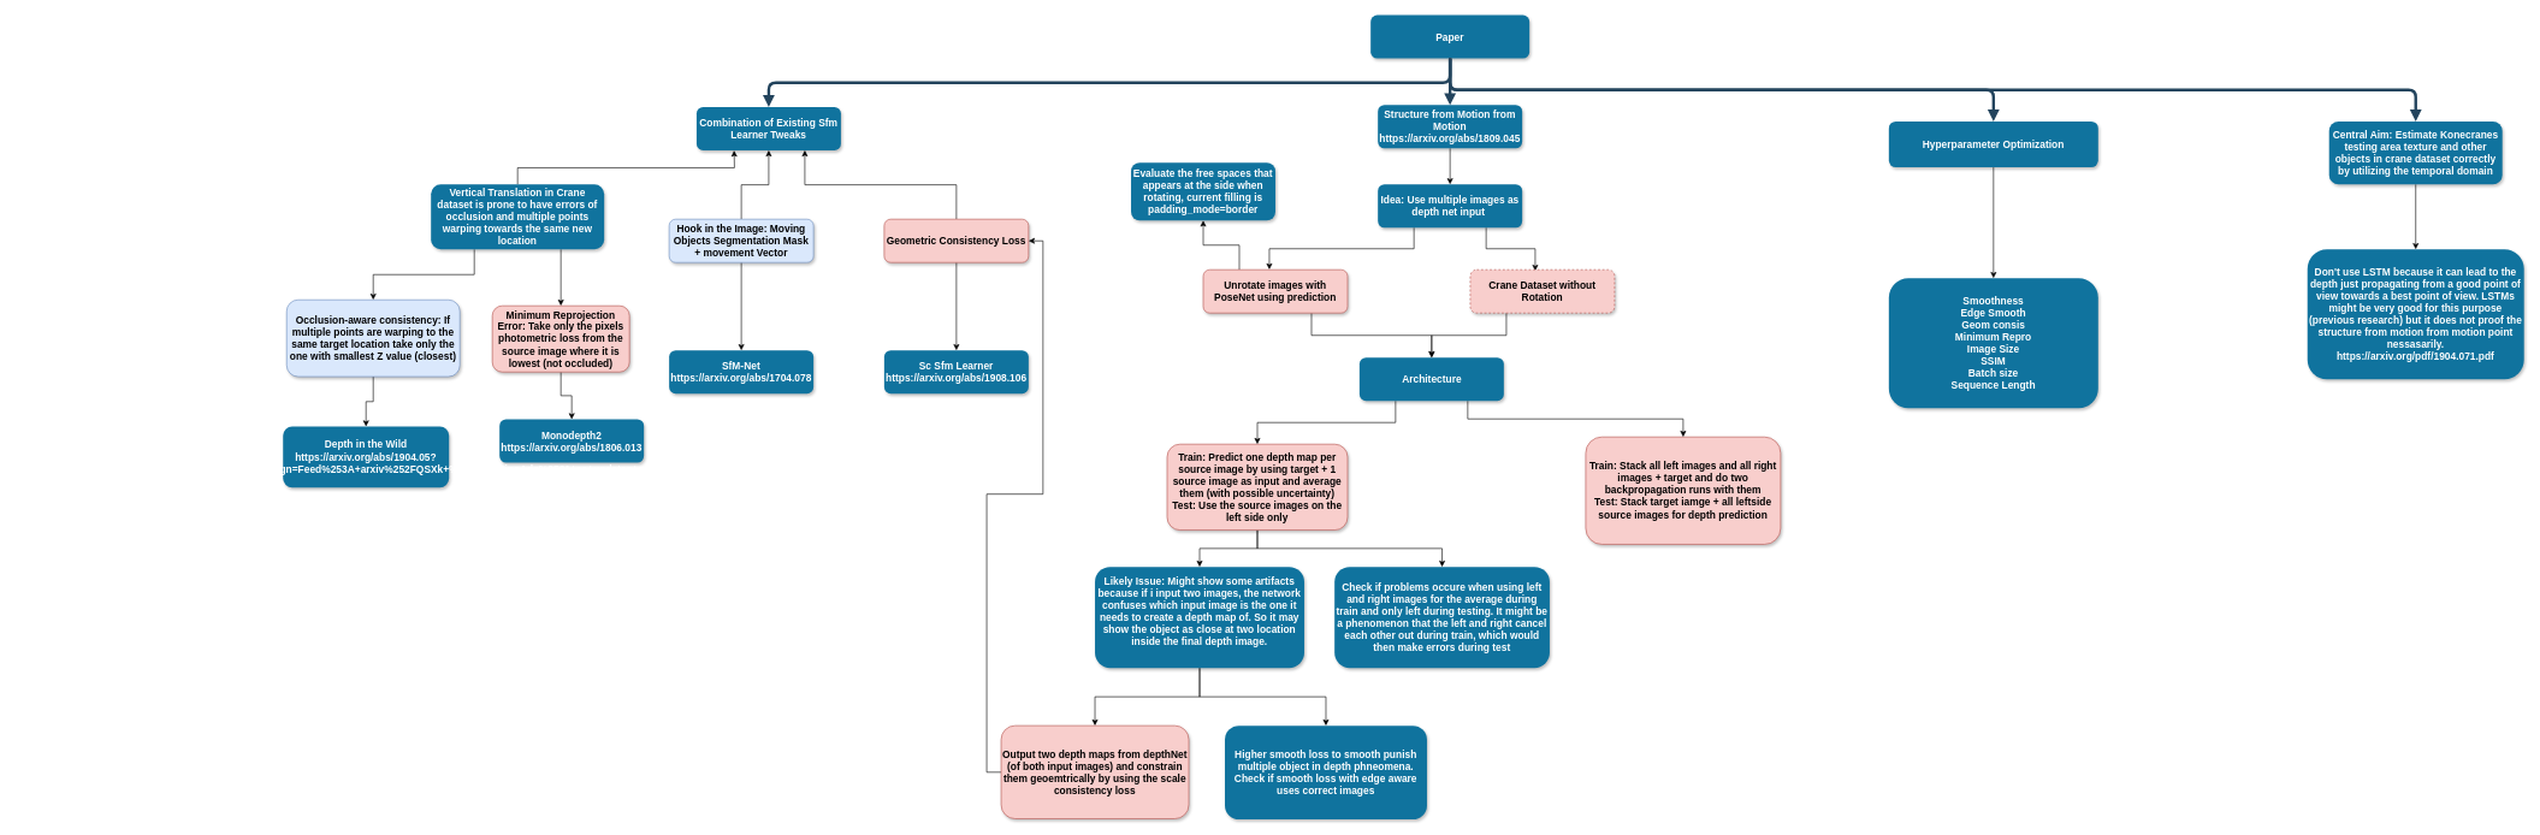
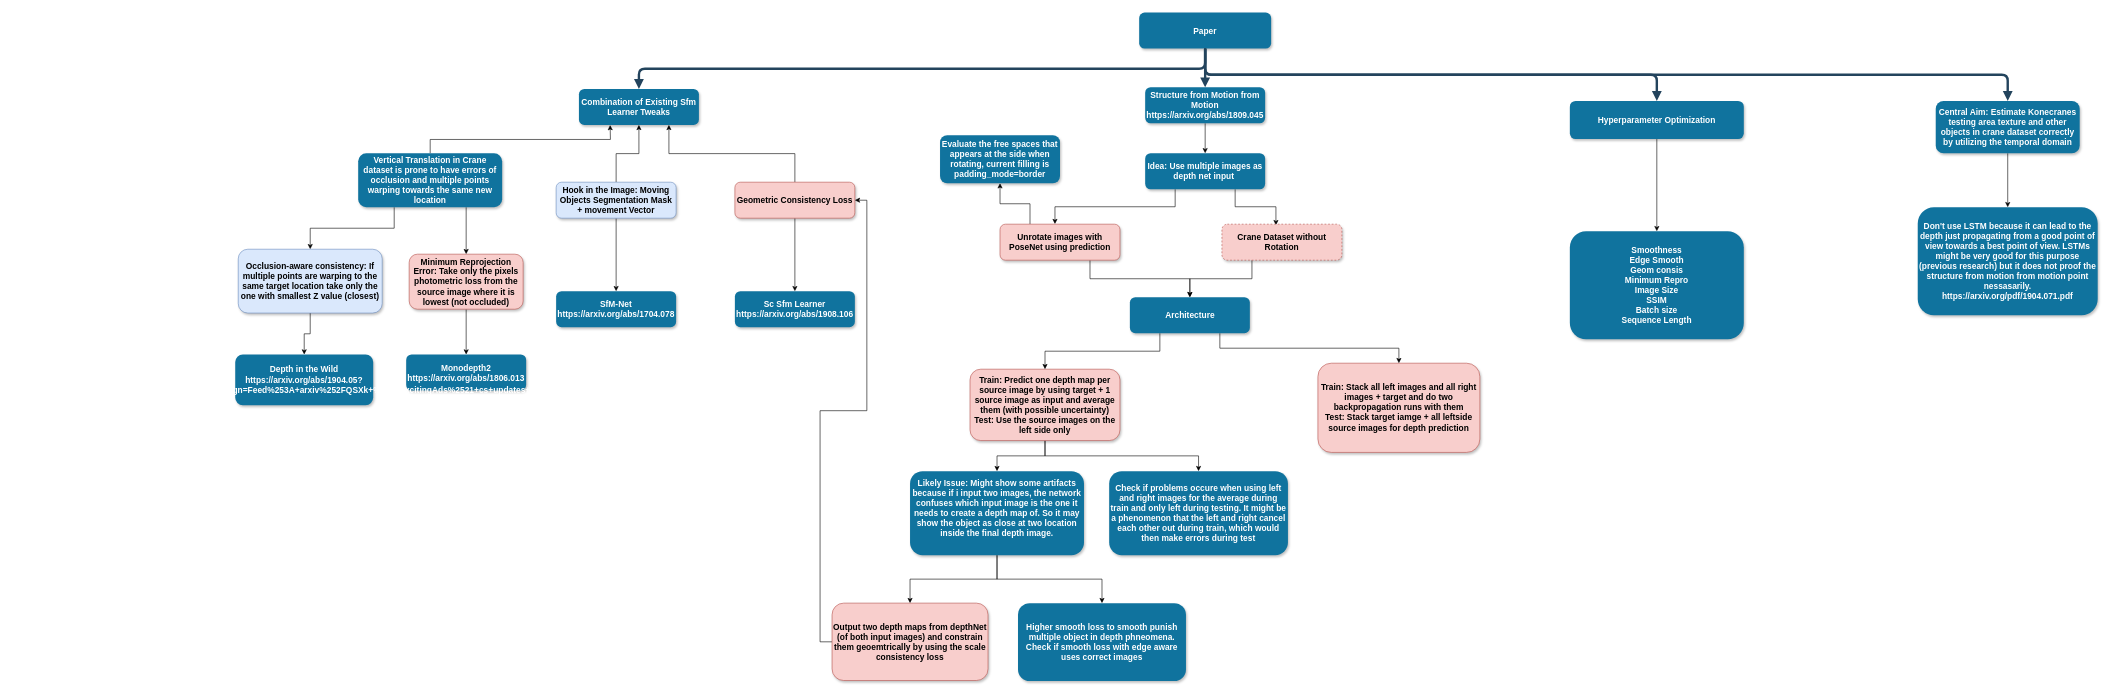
- <mxCell id="14" value="Monodepth2&#10;https://arxiv.org/abs/1806.013" style="rounded=1;fillColor=#10739E;strokeColor=none;shadow=1;gradientColor=none;fontStyle=1;fontColor=#FFFFFF;fontSize=14;whiteSpace=wrap;" parent="1" vertex="1"><mxGeometry x="320" y="580.5" width="200" height="60" as="geometry" /></mxCell>
+ <mxCell id="14" value="Monodepth2&#10;https://arxiv.org/abs/1806.013" style="rounded=1;fillColor=#10739E;strokeColor=none;shadow=1;gradientColor=none;fontStyle=1;fontColor=#FFFFFF;fontSize=14;whiteSpace=wrap;" parent="1" vertex="1"><mxGeometry x="305" y="590.5" width="200" height="60" as="geometry" /></mxCell>
